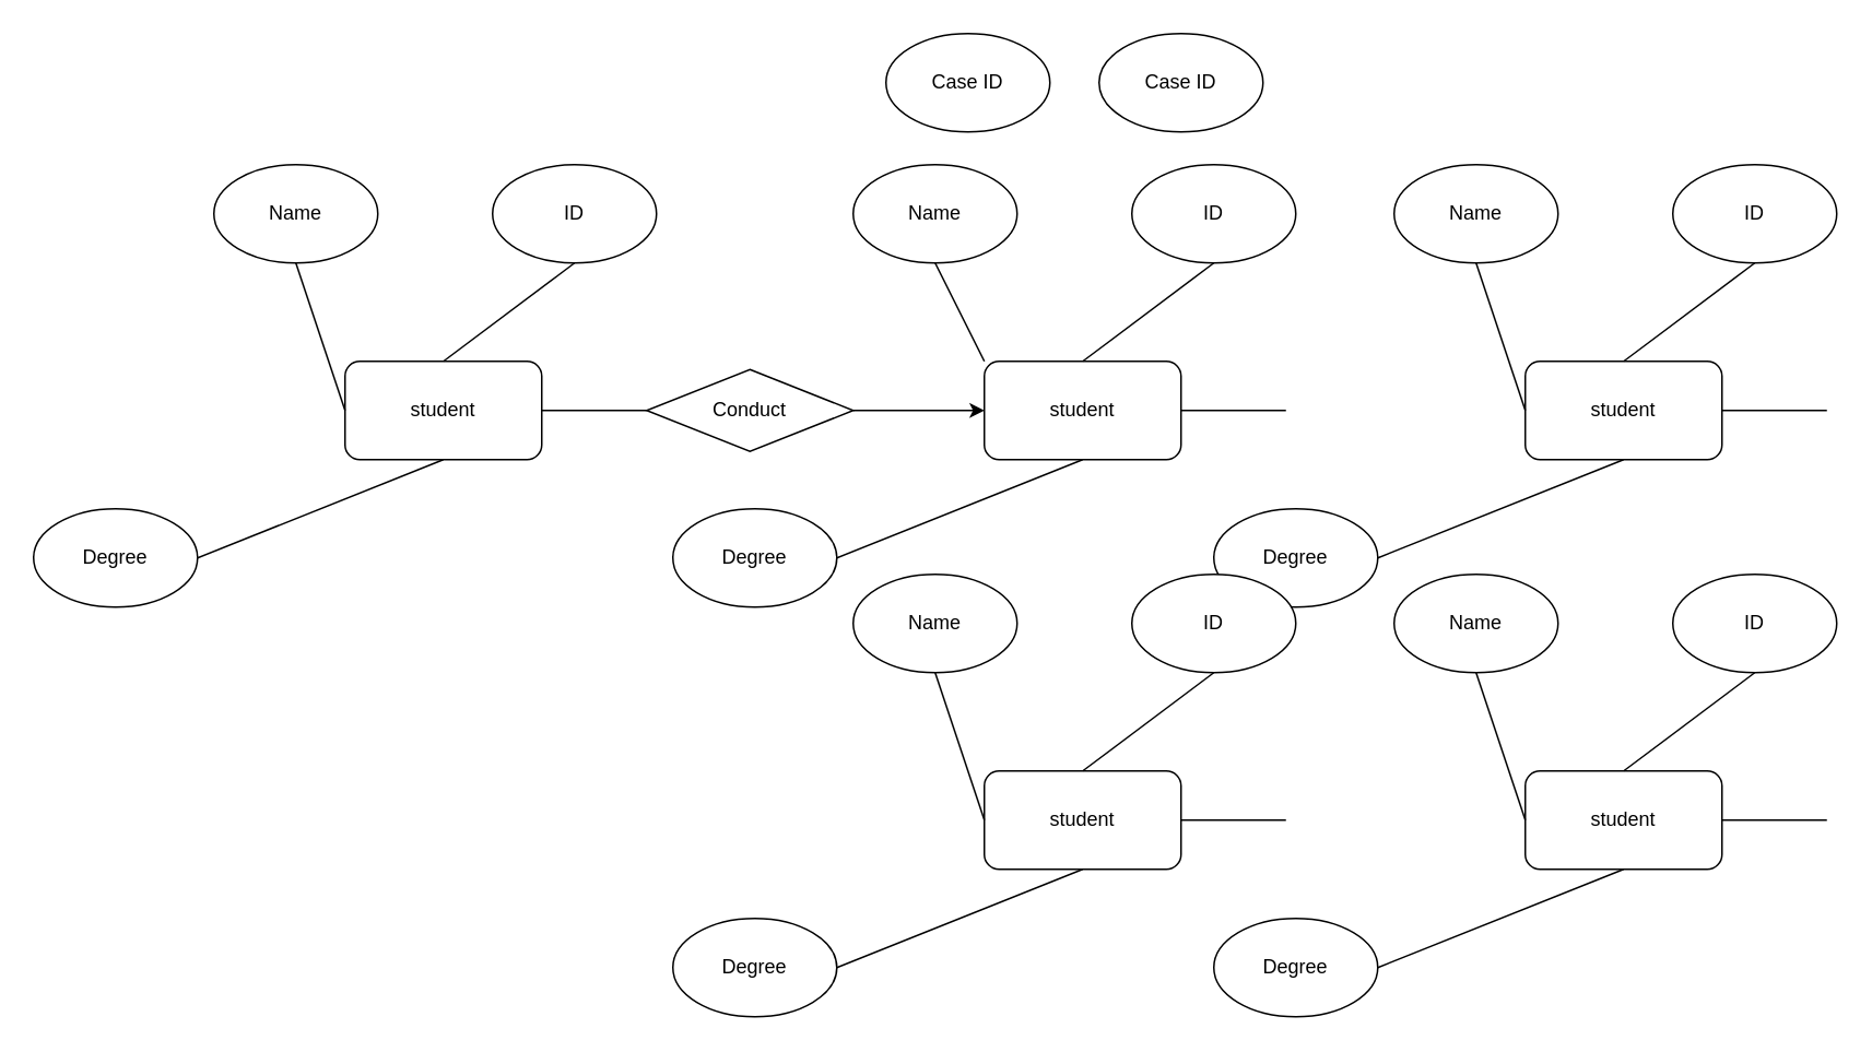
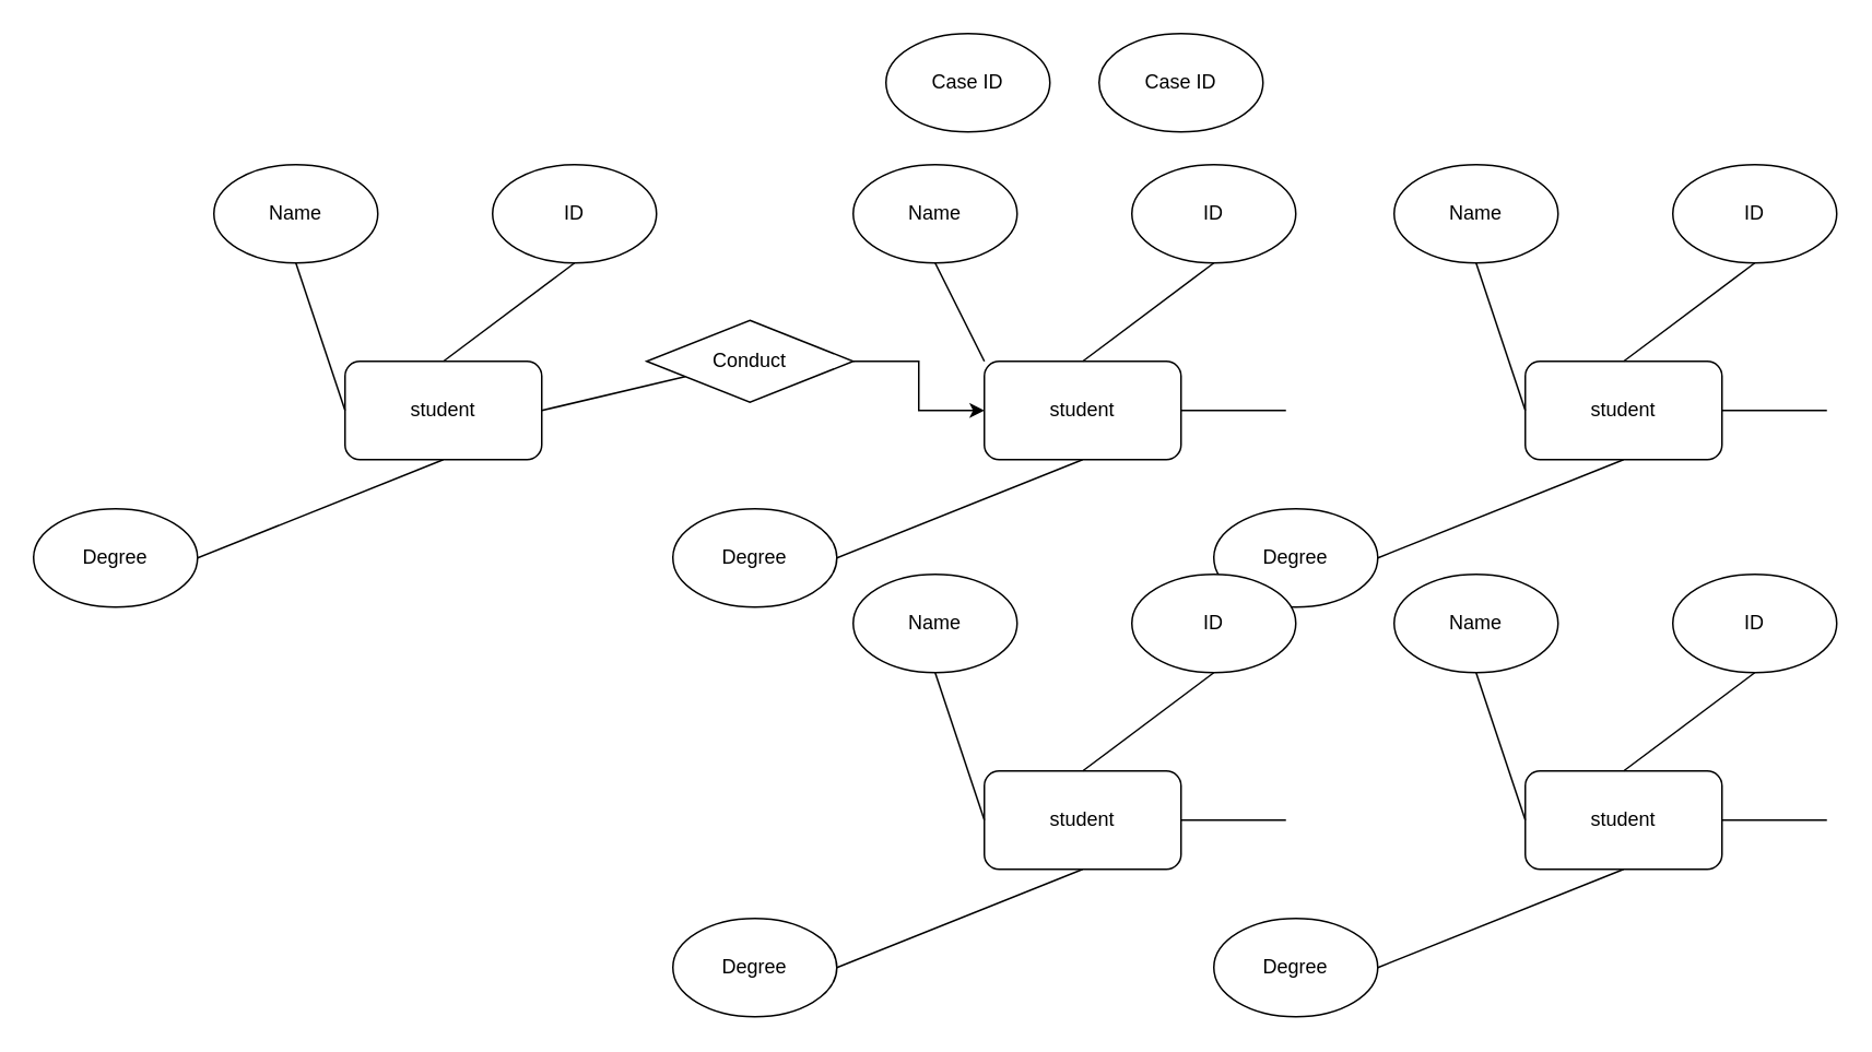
- <mxCell id="10" value="Conduct&lt;br&gt;" style="rhombus;whiteSpace=wrap;html=1;strokeColor=#000000;" vertex="1" parent="1"><mxGeometry x="394" y="225" width="126" height="50" as="geometry" /></mxCell>
+ <mxCell id="10" value="Conduct&lt;br&gt;" style="rhombus;whiteSpace=wrap;html=1;strokeColor=#000000;" vertex="1" parent="1"><mxGeometry x="394" y="195" width="126" height="50" as="geometry" /></mxCell>
